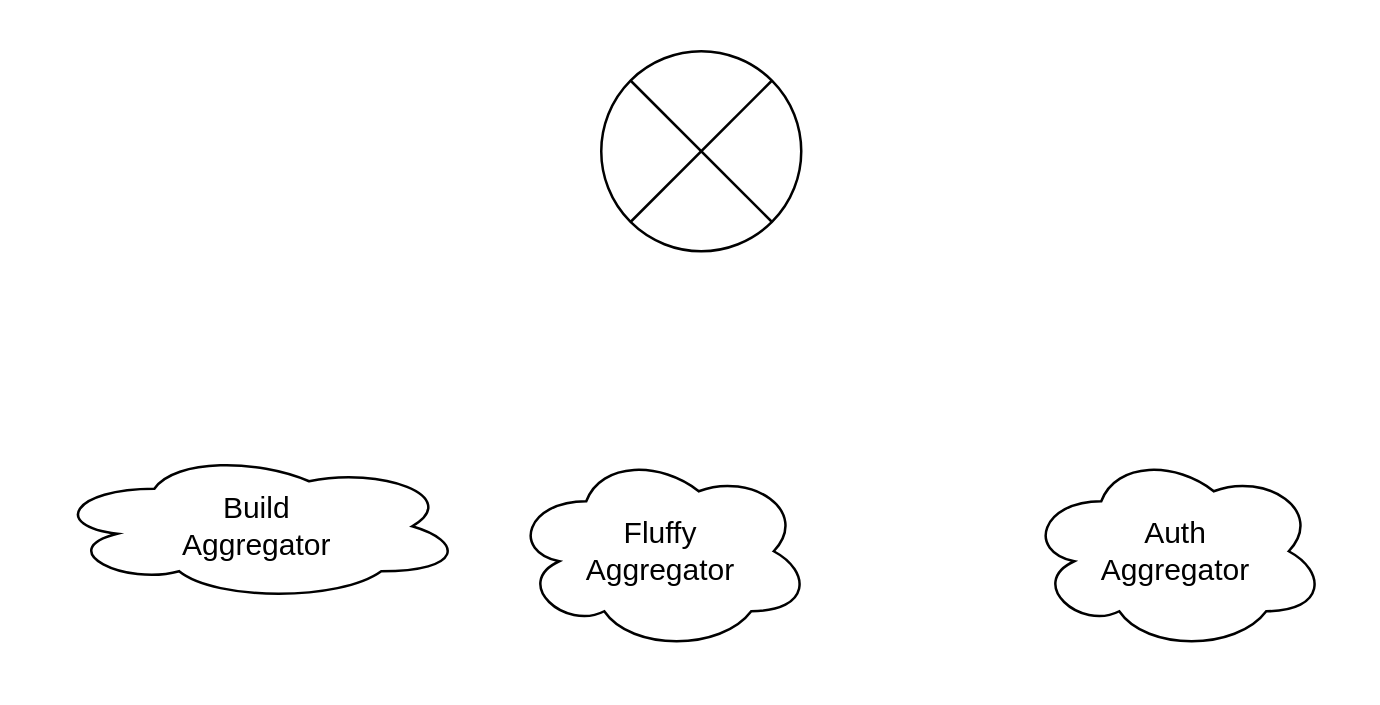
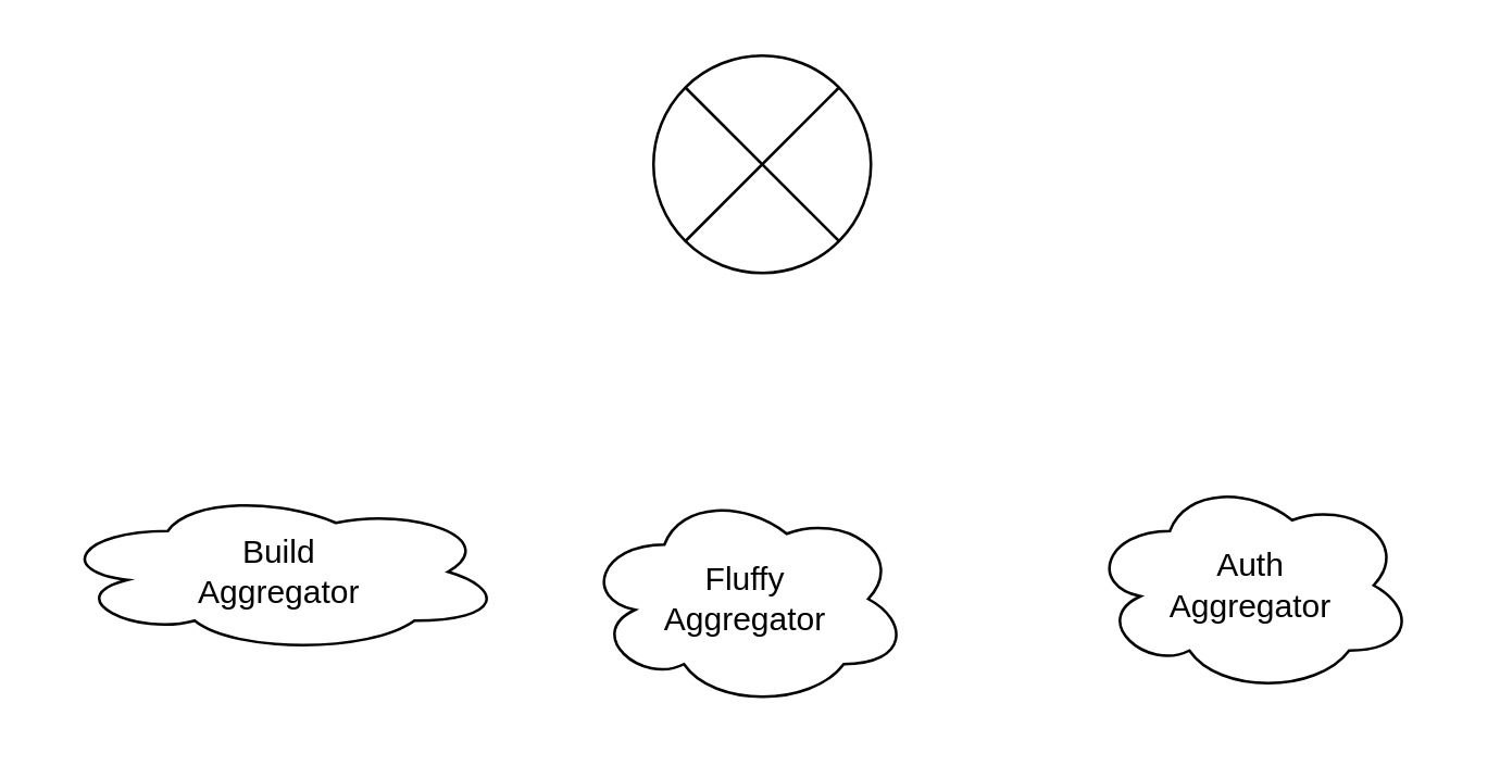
- <mxCell id="2" value="Fluffy&lt;br&gt;Aggregator" style="ellipse;shape=cloud;whiteSpace=wrap;html=1;" vertex="1" parent="1"><mxGeometry x="204" y="180" width="120" height="80" as="geometry" /></mxCell>
+ <mxCell id="2" value="Fluffy&lt;br&gt;Aggregator" style="ellipse;shape=cloud;whiteSpace=wrap;html=1;" vertex="1" parent="1"><mxGeometry x="214" y="180" width="120" height="80" as="geometry" /></mxCell>
- <mxCell id="4" value="Auth&lt;br&gt;Aggregator" style="ellipse;shape=cloud;whiteSpace=wrap;html=1;" vertex="1" parent="1"><mxGeometry x="410" y="180" width="120" height="80" as="geometry" /></mxCell>
+ <mxCell id="4" value="Auth&lt;br&gt;Aggregator" style="ellipse;shape=cloud;whiteSpace=wrap;html=1;" vertex="1" parent="1"><mxGeometry x="400" y="175" width="120" height="80" as="geometry" /></mxCell>
